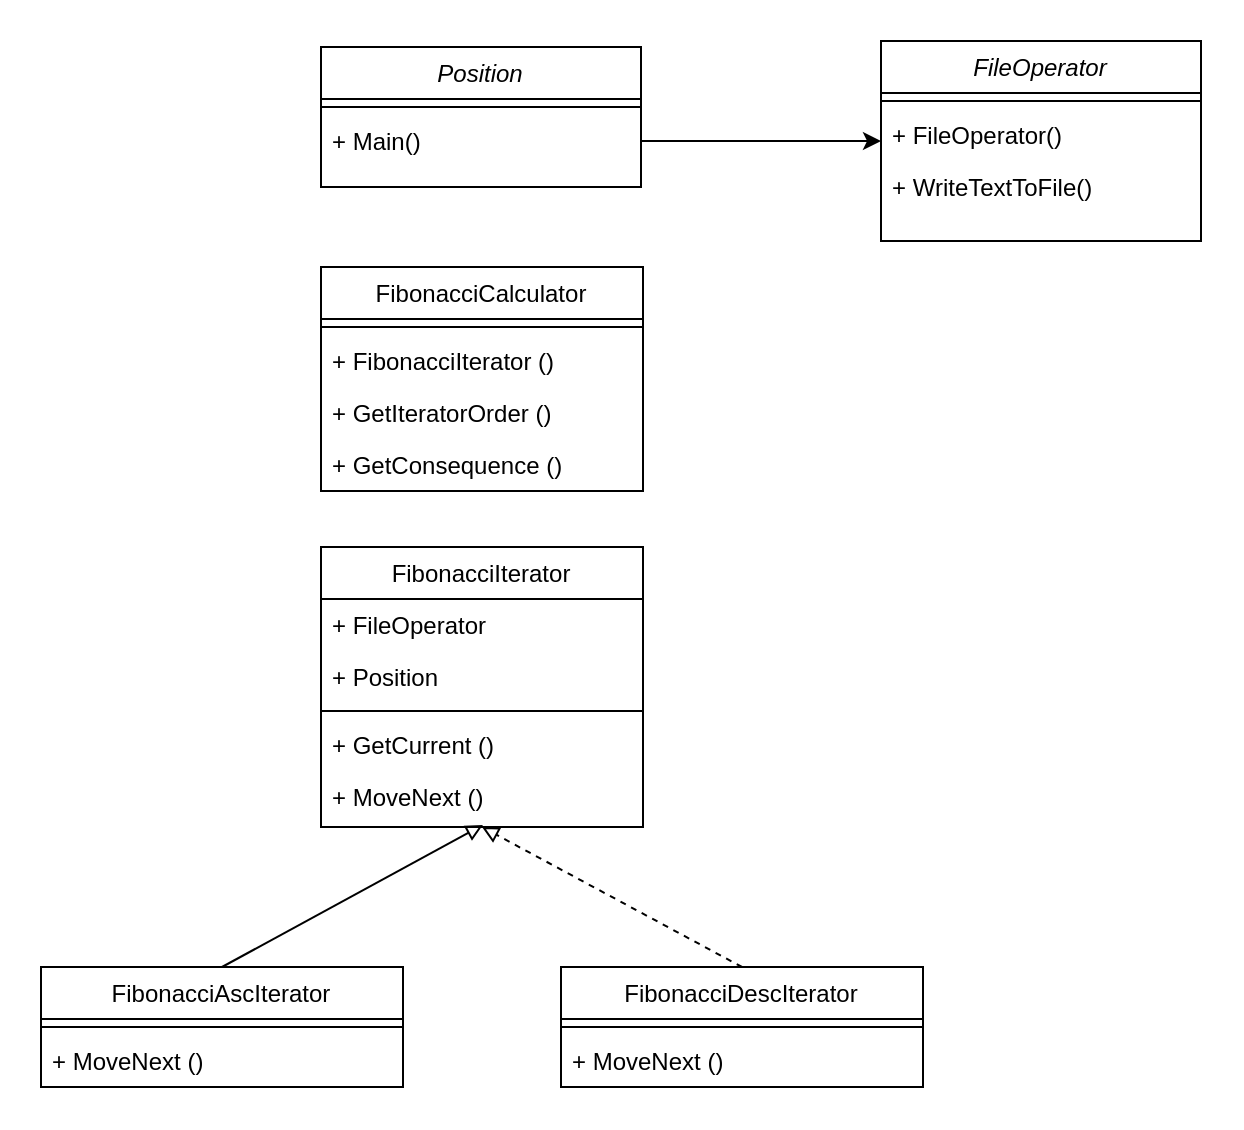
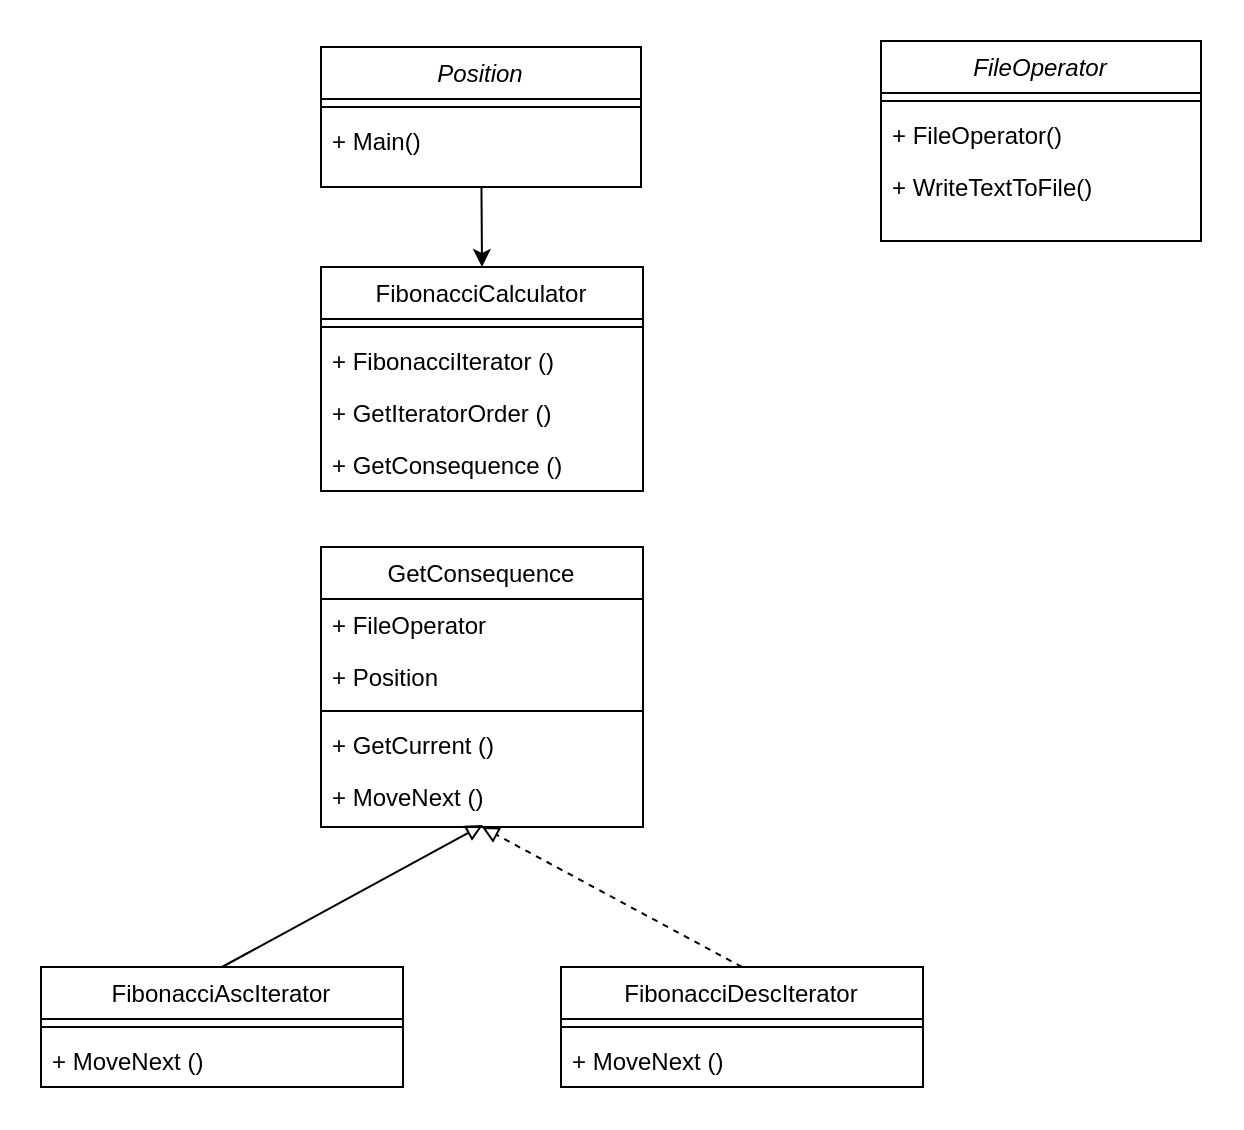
- <mxCell id="12" style="edgeStyle=orthogonalEdgeStyle;rounded=0;orthogonalLoop=1;jettySize=auto;html=1;entryX=0;entryY=0.5;entryDx=0;entryDy=0;endArrow=classic;endFill=1;exitX=1;exitY=0.5;exitDx=0;exitDy=0;" parent="1" source="11" target="13" edge="1"><mxGeometry relative="1" as="geometry" /></mxCell>
+ <mxCell id="8" style="edgeStyle=none;rounded=0;orthogonalLoop=1;jettySize=auto;html=1;entryX=0.5;entryY=0;entryDx=0;entryDy=0;endArrow=classic;endFill=1;" parent="1" source="9" target="3" edge="1"><mxGeometry relative="1" as="geometry" /></mxCell>
- <mxCell id="18" value="FibonacciIterator" style="swimlane;fontStyle=0;align=center;verticalAlign=top;childLayout=stackLayout;horizontal=1;startSize=26;horizontalStack=0;resizeParent=1;resizeLast=0;collapsible=1;marginBottom=0;rounded=0;shadow=0;strokeWidth=1;" parent="1" vertex="1"><mxGeometry x="160" y="273" width="161" height="140" as="geometry"><mxRectangle x="130" y="380" width="160" height="26" as="alternateBounds" /></mxGeometry></mxCell>
+ <mxCell id="18" value="GetConsequence" style="swimlane;fontStyle=0;align=center;verticalAlign=top;childLayout=stackLayout;horizontal=1;startSize=26;horizontalStack=0;resizeParent=1;resizeLast=0;collapsible=1;marginBottom=0;rounded=0;shadow=0;strokeWidth=1;" parent="1" vertex="1"><mxGeometry x="160" y="273" width="161" height="140" as="geometry"><mxRectangle x="130" y="380" width="160" height="26" as="alternateBounds" /></mxGeometry></mxCell>
